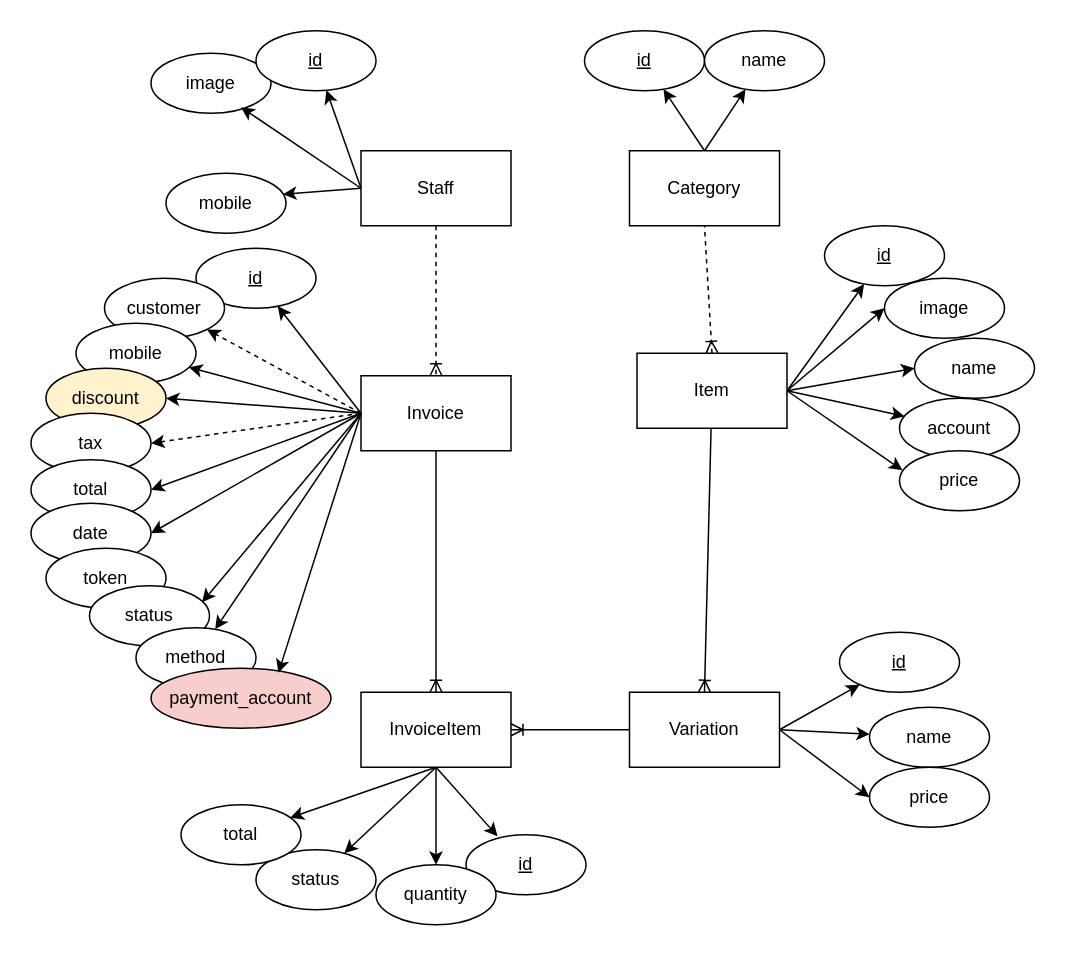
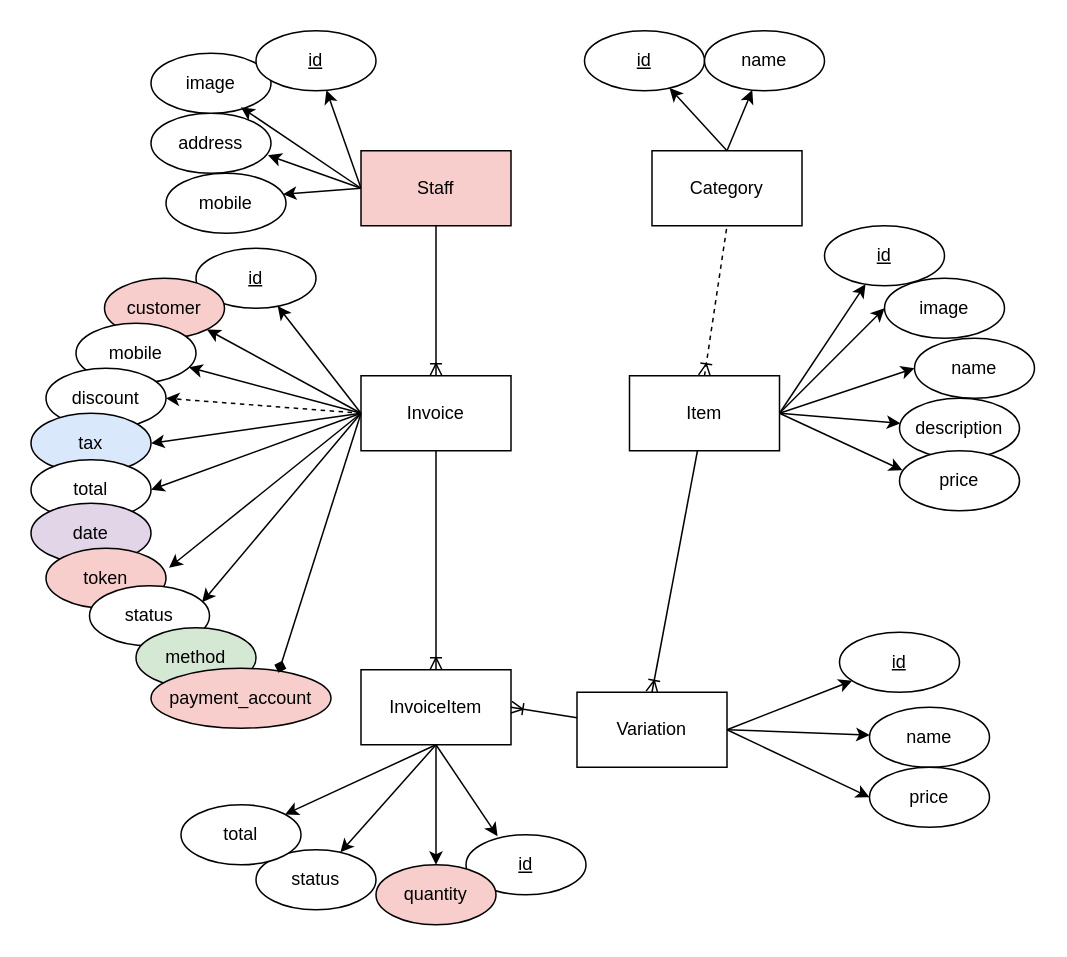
+ <mxCell id="35" value="address" style="ellipse;whiteSpace=wrap;html=1;" parent="1" vertex="1"><mxGeometry x="100" y="75" width="80" height="40" as="geometry" /></mxCell>
+ <mxCell id="38" style="edgeStyle=none;rounded=0;orthogonalLoop=1;jettySize=auto;html=1;exitX=0;exitY=0.5;exitDx=0;exitDy=0;entryX=0.975;entryY=0.7;entryDx=0;entryDy=0;entryPerimeter=0;" parent="1" source="4" target="35" edge="1"><mxGeometry relative="1" as="geometry" /></mxCell>
- <mxCell id="4" value="Staff" style="rounded=1;whiteSpace=wrap;html=1;arcSize=0;" parent="1" vertex="1"><mxGeometry x="240" y="100" width="100" height="50" as="geometry" /></mxCell>
+ <mxCell id="4" value="Staff" style="rounded=1;whiteSpace=wrap;html=1;arcSize=0;fillColor=#f8cecc;" parent="1" vertex="1"><mxGeometry x="240" y="100" width="100" height="50" as="geometry" /></mxCell>
- <mxCell id="7" value="Category" style="rounded=1;whiteSpace=wrap;html=1;arcSize=0;" parent="1" vertex="1"><mxGeometry x="419" y="100" width="100" height="50" as="geometry" /></mxCell>
+ <mxCell id="7" value="Category" style="rounded=1;whiteSpace=wrap;html=1;arcSize=0;" parent="1" vertex="1"><mxGeometry x="434" y="100" width="100" height="50" as="geometry" /></mxCell>
- <mxCell id="3" style="edgeStyle=orthogonalEdgeStyle;rounded=0;orthogonalLoop=1;jettySize=auto;html=1;exitX=0.5;exitY=1;exitDx=0;exitDy=0;endArrow=ERoneToMany;endFill=0;dashed=1;" edge="1" parent="1" source="4" target="27"><mxGeometry relative="1" as="geometry" /></mxCell>
+ <mxCell id="3" style="edgeStyle=orthogonalEdgeStyle;rounded=0;orthogonalLoop=1;jettySize=auto;html=1;exitX=0.5;exitY=1;exitDx=0;exitDy=0;endArrow=ERoneToMany;endFill=0;" edge="1" parent="1" source="4" target="27"><mxGeometry relative="1" as="geometry" /></mxCell>
- <mxCell id="55" value="customer" style="ellipse;whiteSpace=wrap;html=1;" parent="1" vertex="1"><mxGeometry x="69" y="185" width="80" height="40" as="geometry" /></mxCell>
+ <mxCell id="55" value="customer" style="ellipse;whiteSpace=wrap;html=1;fillColor=#f8cecc;" parent="1" vertex="1"><mxGeometry x="69" y="185" width="80" height="40" as="geometry" /></mxCell>
- <mxCell id="20" style="edgeStyle=none;rounded=0;orthogonalLoop=1;jettySize=auto;html=1;exitX=0;exitY=0.5;exitDx=0;exitDy=0;entryX=1;entryY=1;entryDx=0;entryDy=0;dashed=1;" parent="1" source="27" target="55" edge="1"><mxGeometry relative="1" as="geometry" /></mxCell>
+ <mxCell id="20" style="edgeStyle=none;rounded=0;orthogonalLoop=1;jettySize=auto;html=1;exitX=0;exitY=0.5;exitDx=0;exitDy=0;entryX=1;entryY=1;entryDx=0;entryDy=0;" parent="1" source="27" target="55" edge="1"><mxGeometry relative="1" as="geometry" /></mxCell>
- <mxCell id="13" value="Item" style="rounded=1;whiteSpace=wrap;html=1;arcSize=0;" parent="1" vertex="1"><mxGeometry x="424" y="235" width="100" height="50" as="geometry" /></mxCell>
+ <mxCell id="13" value="Item" style="rounded=1;whiteSpace=wrap;html=1;arcSize=0;" parent="1" vertex="1"><mxGeometry x="419" y="250" width="100" height="50" as="geometry" /></mxCell>
- <mxCell id="60" value="discount" style="ellipse;whiteSpace=wrap;html=1;fillColor=#fff2cc;" parent="1" vertex="1"><mxGeometry x="30" y="245" width="80" height="40" as="geometry" /></mxCell>
+ <mxCell id="60" value="discount" style="ellipse;whiteSpace=wrap;html=1;" parent="1" vertex="1"><mxGeometry x="30" y="245" width="80" height="40" as="geometry" /></mxCell>
- <mxCell id="22" style="edgeStyle=none;rounded=0;orthogonalLoop=1;jettySize=auto;html=1;exitX=0;exitY=0.5;exitDx=0;exitDy=0;entryX=1;entryY=0.5;entryDx=0;entryDy=0;" parent="1" source="27" target="60" edge="1"><mxGeometry relative="1" as="geometry" /></mxCell>
+ <mxCell id="22" style="edgeStyle=none;rounded=0;orthogonalLoop=1;jettySize=auto;html=1;exitX=0;exitY=0.5;exitDx=0;exitDy=0;entryX=1;entryY=0.5;entryDx=0;entryDy=0;dashed=1;" parent="1" source="27" target="60" edge="1"><mxGeometry relative="1" as="geometry" /></mxCell>
- <mxCell id="27" value="Invoice" style="whiteSpace=wrap;html=1;arcSize=0;rounded=0;" parent="1" vertex="1"><mxGeometry x="240" y="250" width="100" height="50" as="geometry" /></mxCell>
+ <mxCell id="27" value="Invoice" style="rounded=1;whiteSpace=wrap;html=1;arcSize=0;" parent="1" vertex="1"><mxGeometry x="240" y="250" width="100" height="50" as="geometry" /></mxCell>
- <mxCell id="23" style="edgeStyle=none;rounded=0;orthogonalLoop=1;jettySize=auto;html=1;exitX=0;exitY=0.5;exitDx=0;exitDy=0;entryX=1;entryY=0.5;entryDx=0;entryDy=0;dashed=1;" parent="1" source="27" target="61" edge="1"><mxGeometry relative="1" as="geometry" /></mxCell>
+ <mxCell id="23" style="edgeStyle=none;rounded=0;orthogonalLoop=1;jettySize=auto;html=1;exitX=0;exitY=0.5;exitDx=0;exitDy=0;entryX=1;entryY=0.5;entryDx=0;entryDy=0;" parent="1" source="27" target="61" edge="1"><mxGeometry relative="1" as="geometry" /></mxCell>
- <mxCell id="49" value="account" style="ellipse;whiteSpace=wrap;html=1;" parent="1" vertex="1"><mxGeometry x="599" y="265" width="80" height="40" as="geometry" /></mxCell>
+ <mxCell id="49" value="description" style="ellipse;whiteSpace=wrap;html=1;" parent="1" vertex="1"><mxGeometry x="599" y="265" width="80" height="40" as="geometry" /></mxCell>
- <mxCell id="61" value="tax" style="ellipse;whiteSpace=wrap;html=1;" parent="1" vertex="1"><mxGeometry x="20" y="275" width="80" height="40" as="geometry" /></mxCell>
+ <mxCell id="61" value="tax" style="ellipse;whiteSpace=wrap;html=1;fillColor=#dae8fc;" parent="1" vertex="1"><mxGeometry x="20" y="275" width="80" height="40" as="geometry" /></mxCell>
- <mxCell id="25" style="edgeStyle=none;rounded=0;orthogonalLoop=1;jettySize=auto;html=1;exitX=0;exitY=0.5;exitDx=0;exitDy=0;entryX=1;entryY=0.5;entryDx=0;entryDy=0;" parent="1" source="27" target="64" edge="1"><mxGeometry relative="1" as="geometry" /></mxCell>
+ <mxCell id="69" style="edgeStyle=none;rounded=0;orthogonalLoop=1;jettySize=auto;html=1;exitX=0;exitY=0.5;exitDx=0;exitDy=0;entryX=1.025;entryY=0.325;entryDx=0;entryDy=0;entryPerimeter=0;" parent="1" source="27" target="65" edge="1"><mxGeometry relative="1" as="geometry" /></mxCell>
- <mxCell id="26" style="edgeStyle=none;rounded=0;orthogonalLoop=1;jettySize=auto;html=1;exitX=0;exitY=0.5;exitDx=0;exitDy=0;" parent="1" source="27" target="67" edge="1"><mxGeometry relative="1" as="geometry" /></mxCell>
- <mxCell id="64" value="date" style="ellipse;whiteSpace=wrap;html=1;" parent="1" vertex="1"><mxGeometry x="20" y="335" width="80" height="40" as="geometry" /></mxCell>
+ <mxCell id="64" value="date" style="ellipse;whiteSpace=wrap;html=1;fillColor=#e1d5e7;" parent="1" vertex="1"><mxGeometry x="20" y="335" width="80" height="40" as="geometry" /></mxCell>
- <mxCell id="65" value="token" style="ellipse;whiteSpace=wrap;html=1;" parent="1" vertex="1"><mxGeometry x="30" y="365" width="80" height="40" as="geometry" /></mxCell>
+ <mxCell id="65" value="token" style="ellipse;whiteSpace=wrap;html=1;fillColor=#f8cecc;" parent="1" vertex="1"><mxGeometry x="30" y="365" width="80" height="40" as="geometry" /></mxCell>
- <mxCell id="67" value="method" style="ellipse;whiteSpace=wrap;html=1;" parent="1" vertex="1"><mxGeometry x="90" y="418" width="80" height="40" as="geometry" /></mxCell>
+ <mxCell id="67" value="method" style="ellipse;whiteSpace=wrap;html=1;fillColor=#d5e8d4;" parent="1" vertex="1"><mxGeometry x="90" y="418" width="80" height="40" as="geometry" /></mxCell>
- <mxCell id="71" style="edgeStyle=none;rounded=0;orthogonalLoop=1;jettySize=auto;html=1;exitX=0;exitY=0.5;exitDx=0;exitDy=0;entryX=0.708;entryY=0.075;entryDx=0;entryDy=0;entryPerimeter=0;" parent="1" source="27" target="68" edge="1"><mxGeometry relative="1" as="geometry" /></mxCell>
+ <mxCell id="71" style="edgeStyle=none;rounded=0;orthogonalLoop=1;jettySize=auto;html=1;exitX=0;exitY=0.5;exitDx=0;exitDy=0;entryX=0.708;entryY=0.075;entryDx=0;entryDy=0;entryPerimeter=0;endArrow=diamond;" parent="1" source="27" target="68" edge="1"><mxGeometry relative="1" as="geometry" /></mxCell>
- <mxCell id="33" value="InvoiceItem" style="rounded=1;whiteSpace=wrap;html=1;arcSize=0;" parent="1" vertex="1"><mxGeometry x="240" y="461" width="100" height="50" as="geometry" /></mxCell>
+ <mxCell id="33" value="InvoiceItem" style="rounded=1;whiteSpace=wrap;html=1;arcSize=0;" parent="1" vertex="1"><mxGeometry x="240" y="446" width="100" height="50" as="geometry" /></mxCell>
- <mxCell id="18" value="Variation" style="rounded=1;whiteSpace=wrap;html=1;arcSize=0;" parent="1" vertex="1"><mxGeometry x="419" y="461" width="100" height="50" as="geometry" /></mxCell>
+ <mxCell id="18" value="Variation" style="rounded=1;whiteSpace=wrap;html=1;arcSize=0;" parent="1" vertex="1"><mxGeometry x="384" y="461" width="100" height="50" as="geometry" /></mxCell>
- <mxCell id="54" value="quantity" style="ellipse;whiteSpace=wrap;html=1;" parent="1" vertex="1"><mxGeometry x="250" y="576" width="80" height="40" as="geometry" /></mxCell>
+ <mxCell id="54" value="quantity" style="ellipse;whiteSpace=wrap;html=1;fillColor=#f8cecc;" parent="1" vertex="1"><mxGeometry x="250" y="576" width="80" height="40" as="geometry" /></mxCell>
